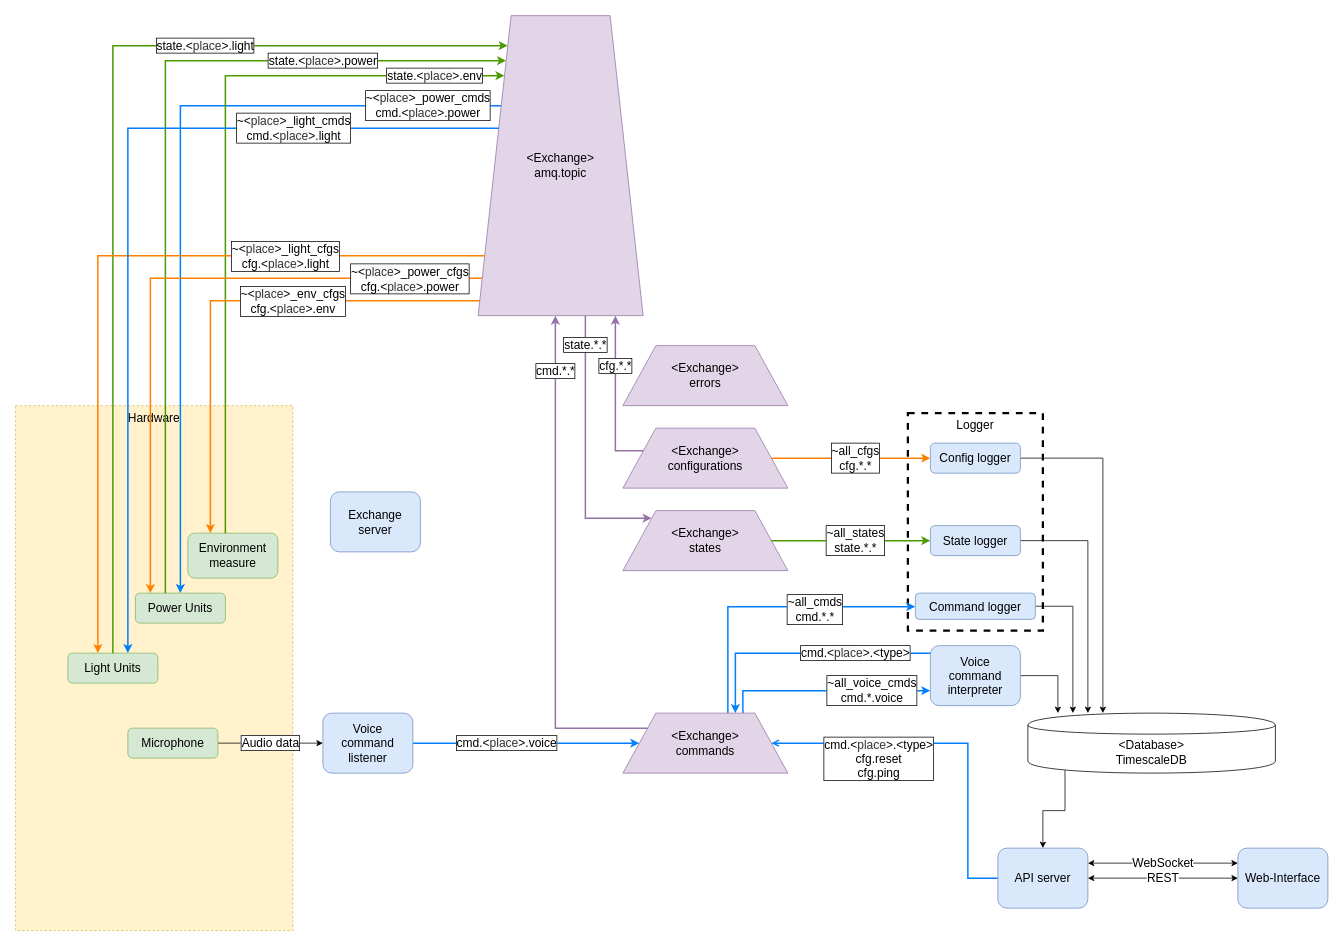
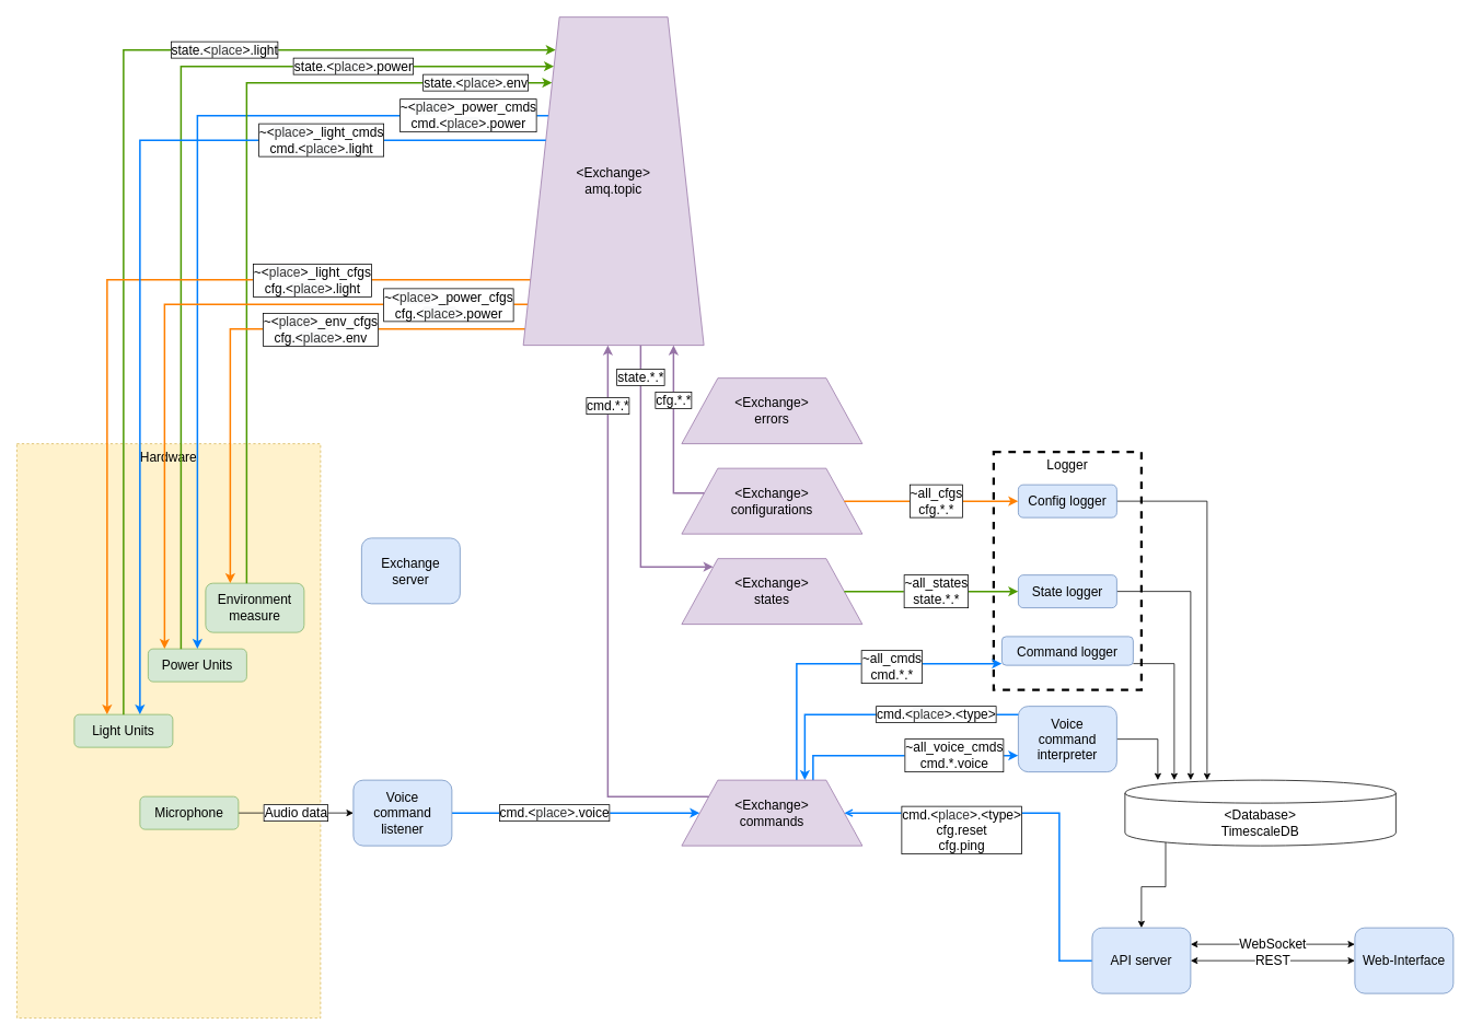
- <mxCell id="19" value="Command logger" style="rounded=1;whiteSpace=wrap;html=1;fontSize=16;fillColor=#dae8fc;strokeColor=#6c8ebf;" parent="1" vertex="1"><mxGeometry x="1220" y="790" width="160" height="35" as="geometry" /></mxCell>
+ <mxCell id="19" value="Command logger" style="rounded=1;whiteSpace=wrap;html=1;fontSize=16;fillColor=#dae8fc;strokeColor=#6c8ebf;" parent="1" vertex="1"><mxGeometry x="1220" y="775" width="160" height="35" as="geometry" /></mxCell>
